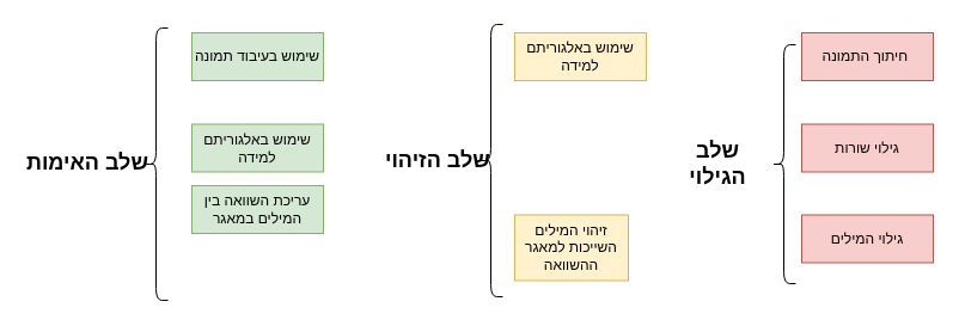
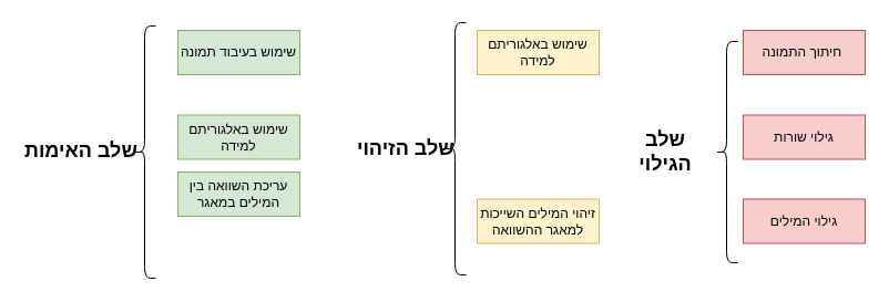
- <mxCell id="6" value="זיהוי המילים השייכות למאגר ההשוואה" style="rounded=0;whiteSpace=wrap;html=1;fillColor=#fff2cc;strokeColor=#d6b656;" vertex="1" parent="1"><mxGeometry x="430" y="179.5" width="95" height="55" as="geometry" /></mxCell>
+ <mxCell id="6" value="זיהוי המילים השייכות למאגר ההשוואה" style="rounded=0;whiteSpace=wrap;html=1;fillColor=#fff2cc;strokeColor=#d6b656;" vertex="1" parent="1"><mxGeometry x="430" y="179.5" width="110" height="40" as="geometry" /></mxCell>
